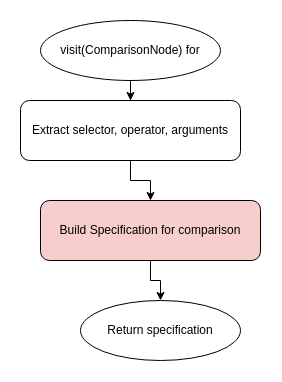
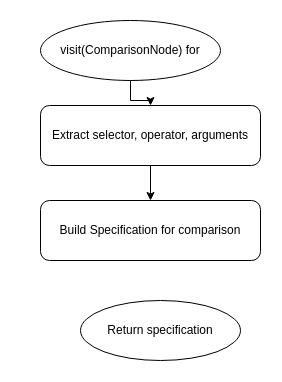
- <mxCell id="3" value="Extract selector, operator, arguments" style="rounded=1;whiteSpace=wrap;html=1;" vertex="1" parent="1"><mxGeometry x="20" y="100" width="220" height="60" as="geometry" /></mxCell>
+ <mxCell id="3" value="Extract selector, operator, arguments" style="rounded=1;whiteSpace=wrap;html=1;" vertex="1" parent="1"><mxGeometry x="40" y="105" width="220" height="60" as="geometry" /></mxCell>
- <mxCell id="4" value="Build Specification for comparison" style="rounded=1;whiteSpace=wrap;html=1;fillColor=#f8cecc;" vertex="1" parent="1"><mxGeometry x="40" y="200" width="220" height="60" as="geometry" /></mxCell>
+ <mxCell id="4" value="Build Specification for comparison" style="rounded=1;whiteSpace=wrap;html=1;" vertex="1" parent="1"><mxGeometry x="40" y="200" width="220" height="60" as="geometry" /></mxCell>
- <mxCell id="8" style="edgeStyle=orthogonalEdgeStyle;rounded=0;orthogonalLoop=1;jettySize=auto;html=1;" edge="1" parent="1" source="4" target="5"><mxGeometry relative="1" as="geometry" /></mxCell>
